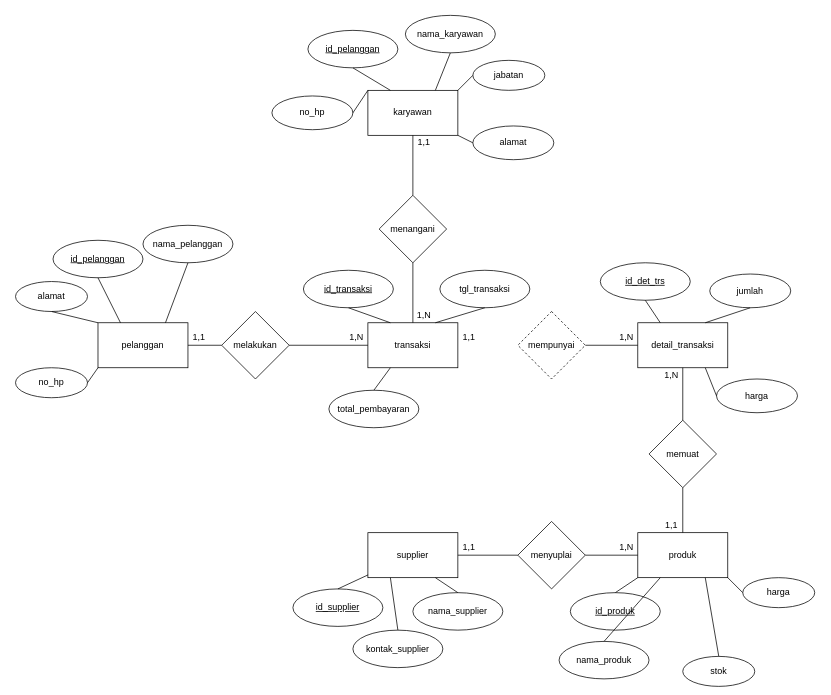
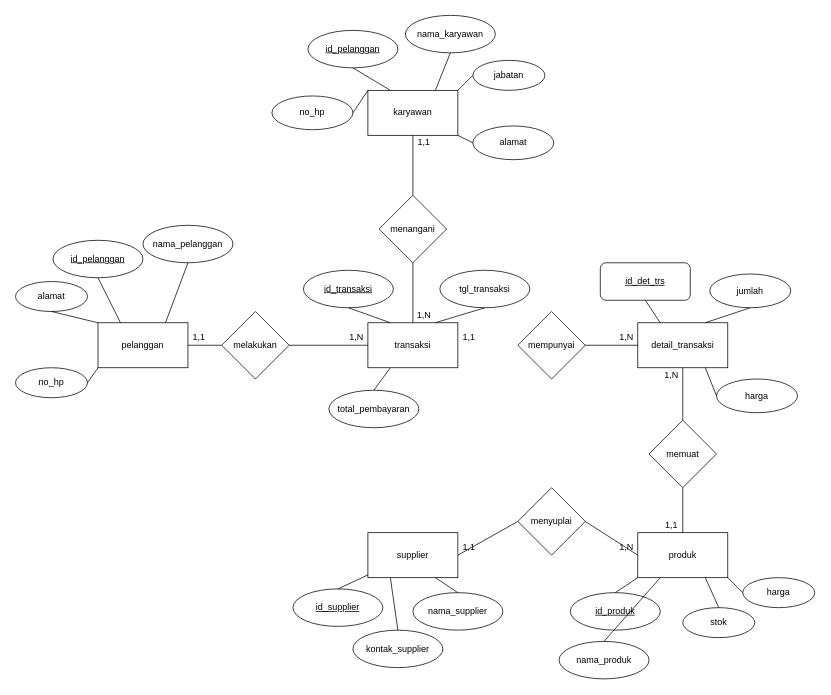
- <mxCell id="43" value="&lt;u&gt;id_det_trs&lt;/u&gt;" style="ellipse;whiteSpace=wrap;html=1;" parent="1" vertex="1"><mxGeometry x="800" y="350" width="120" height="50" as="geometry" /></mxCell>
+ <mxCell id="43" value="&lt;u&gt;id_det_trs&lt;/u&gt;" style="whiteSpace=wrap;html=1;rounded=1;" parent="1" vertex="1"><mxGeometry x="800" y="350" width="120" height="50" as="geometry" /></mxCell>
- <mxCell id="6" value="mempunyai" style="rhombus;whiteSpace=wrap;html=1;dashed=1;" parent="1" vertex="1"><mxGeometry x="690" y="415" width="90" height="90" as="geometry" /></mxCell>
+ <mxCell id="6" value="mempunyai" style="rhombus;whiteSpace=wrap;html=1;" parent="1" vertex="1"><mxGeometry x="690" y="415" width="90" height="90" as="geometry" /></mxCell>
- <mxCell id="9" value="menyuplai" style="rhombus;whiteSpace=wrap;html=1;" parent="1" vertex="1"><mxGeometry x="690" y="695" width="90" height="90" as="geometry" /></mxCell>
+ <mxCell id="9" value="menyuplai" style="rhombus;whiteSpace=wrap;html=1;" parent="1" vertex="1"><mxGeometry x="690" y="650" width="90" height="90" as="geometry" /></mxCell>
- <mxCell id="35" value="stok" style="ellipse;whiteSpace=wrap;html=1;" parent="1" vertex="1"><mxGeometry x="910" y="875" width="96" height="40" as="geometry" /></mxCell>
+ <mxCell id="35" value="stok" style="ellipse;whiteSpace=wrap;html=1;" parent="1" vertex="1"><mxGeometry x="910" y="810" width="96" height="40" as="geometry" /></mxCell>
